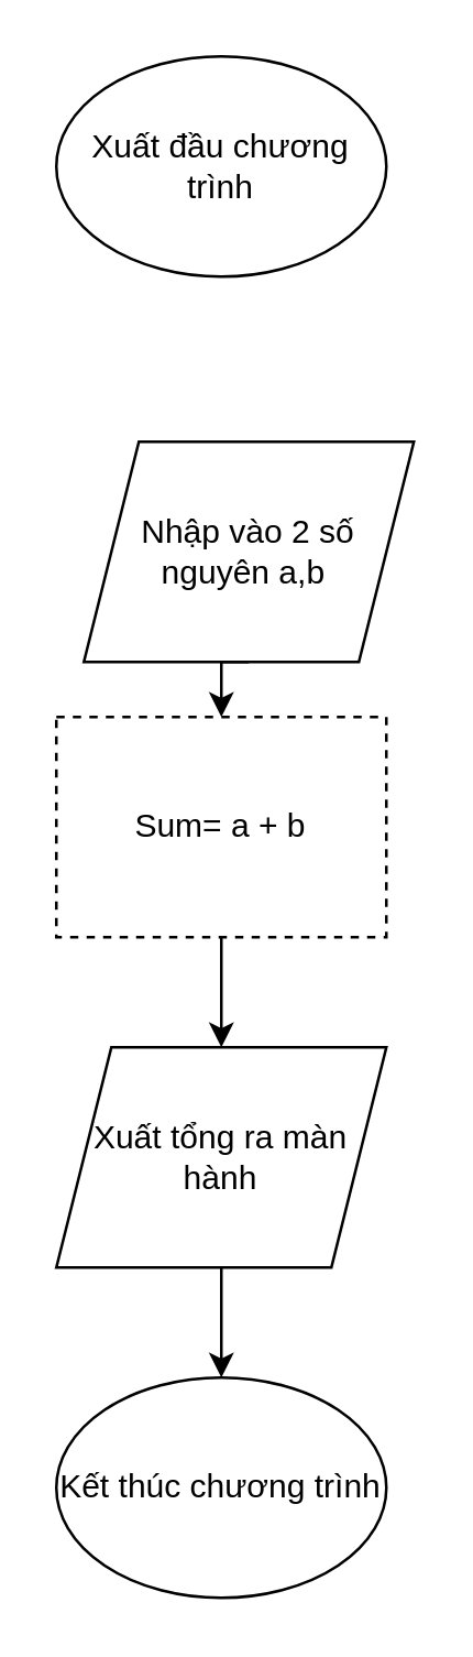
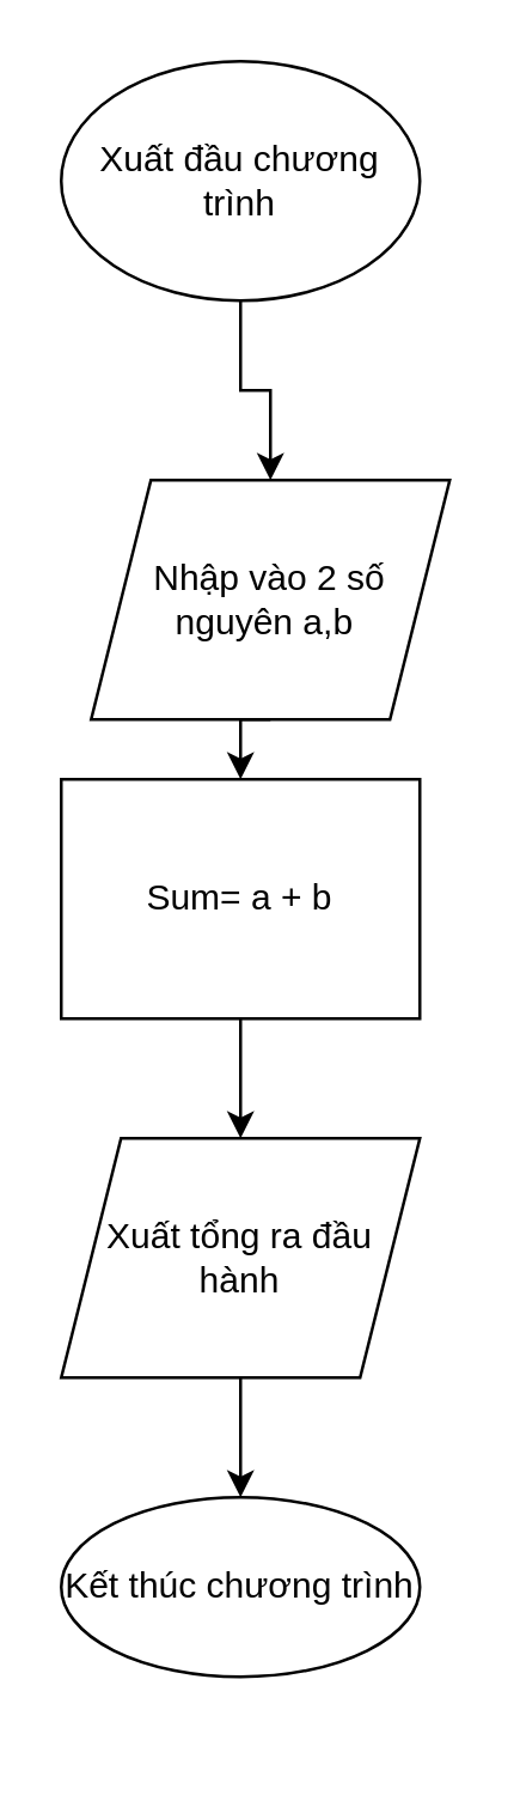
+ <mxCell id="2" style="edgeStyle=orthogonalEdgeStyle;rounded=0;orthogonalLoop=1;jettySize=auto;html=1;exitX=0.5;exitY=1;exitDx=0;exitDy=0;entryX=0.5;entryY=0;entryDx=0;entryDy=0;" edge="1" parent="1" source="3" target="5"><mxGeometry relative="1" as="geometry" /></mxCell>
- <mxCell id="7" value="Sum= a + b" style="rounded=0;whiteSpace=wrap;html=1;dashed=1;" vertex="1" parent="1"><mxGeometry x="20" y="260" width="120" height="80" as="geometry" /></mxCell>
+ <mxCell id="7" value="Sum= a + b" style="rounded=0;whiteSpace=wrap;html=1;" vertex="1" parent="1"><mxGeometry x="20" y="260" width="120" height="80" as="geometry" /></mxCell>
- <mxCell id="9" value="Xuất tổng ra màn hành" style="shape=parallelogram;perimeter=parallelogramPerimeter;whiteSpace=wrap;html=1;fixedSize=1;" vertex="1" parent="1"><mxGeometry x="20" y="380" width="120" height="80" as="geometry" /></mxCell>
+ <mxCell id="9" value="Xuất tổng ra đầu hành" style="shape=parallelogram;perimeter=parallelogramPerimeter;whiteSpace=wrap;html=1;fixedSize=1;" vertex="1" parent="1"><mxGeometry x="20" y="380" width="120" height="80" as="geometry" /></mxCell>
- <mxCell id="10" value="Kết thúc chương trình" style="ellipse;whiteSpace=wrap;html=1;" vertex="1" parent="1"><mxGeometry x="20" y="500" width="120" height="80" as="geometry" /></mxCell>
+ <mxCell id="10" value="Kết thúc chương trình" style="ellipse;whiteSpace=wrap;html=1;" vertex="1" parent="1"><mxGeometry x="20" y="500" width="120" height="60" as="geometry" /></mxCell>
